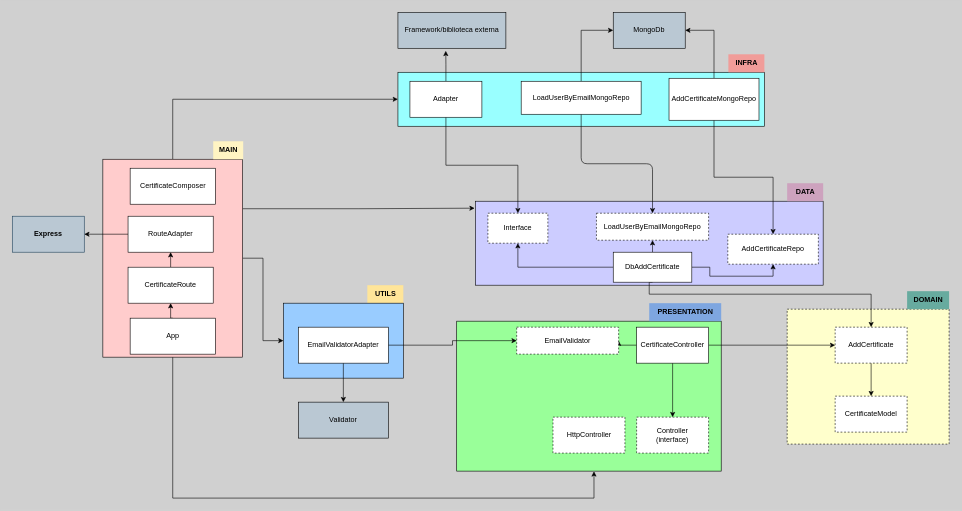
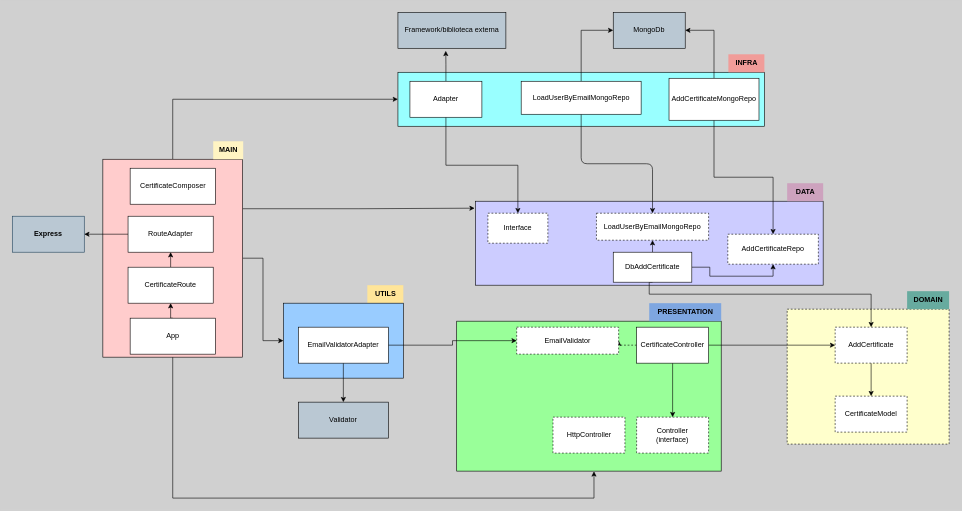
- <mxCell id="29" style="edgeStyle=orthogonalEdgeStyle;rounded=0;orthogonalLoop=1;jettySize=auto;html=1;entryX=0.5;entryY=1;entryDx=0;entryDy=0;" parent="1" source="33" target="40" edge="1"><mxGeometry relative="1" as="geometry" /></mxCell>
- <mxCell id="11" style="edgeStyle=orthogonalEdgeStyle;rounded=0;orthogonalLoop=1;jettySize=auto;html=1;exitX=0;exitY=0.5;exitDx=0;exitDy=0;entryX=1;entryY=0.5;entryDx=0;entryDy=0;" parent="1" source="13" target="19" edge="1"><mxGeometry relative="1" as="geometry" /></mxCell>
+ <mxCell id="11" style="edgeStyle=orthogonalEdgeStyle;rounded=0;orthogonalLoop=1;jettySize=auto;html=1;exitX=0;exitY=0.5;exitDx=0;exitDy=0;entryX=1;entryY=0.5;entryDx=0;entryDy=0;dashed=1;" parent="1" source="13" target="19" edge="1"><mxGeometry relative="1" as="geometry" /></mxCell>
